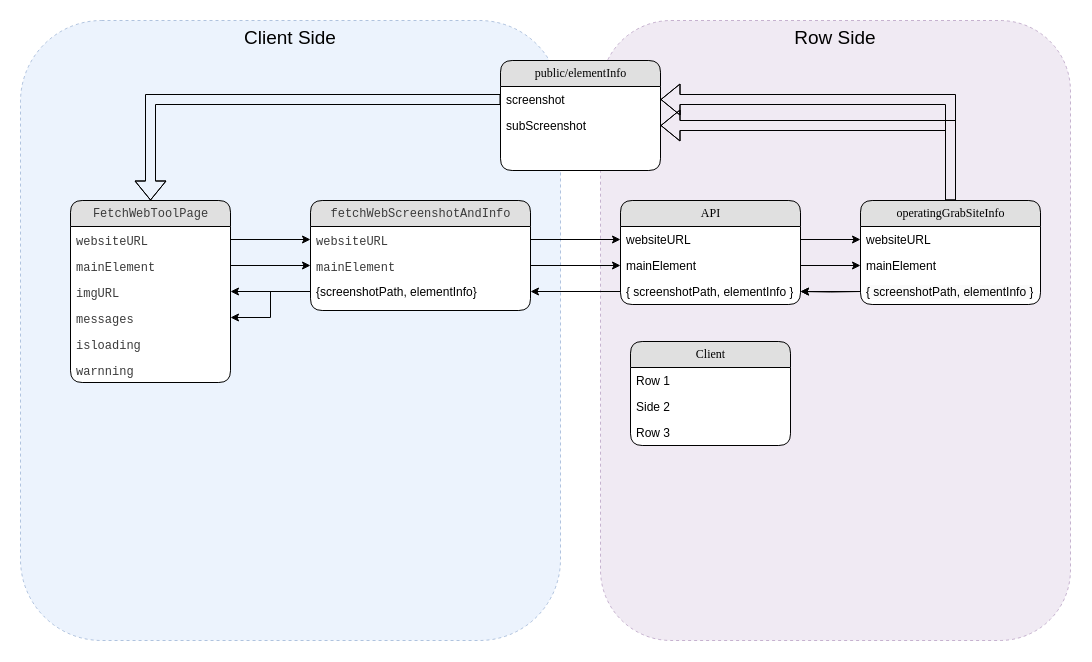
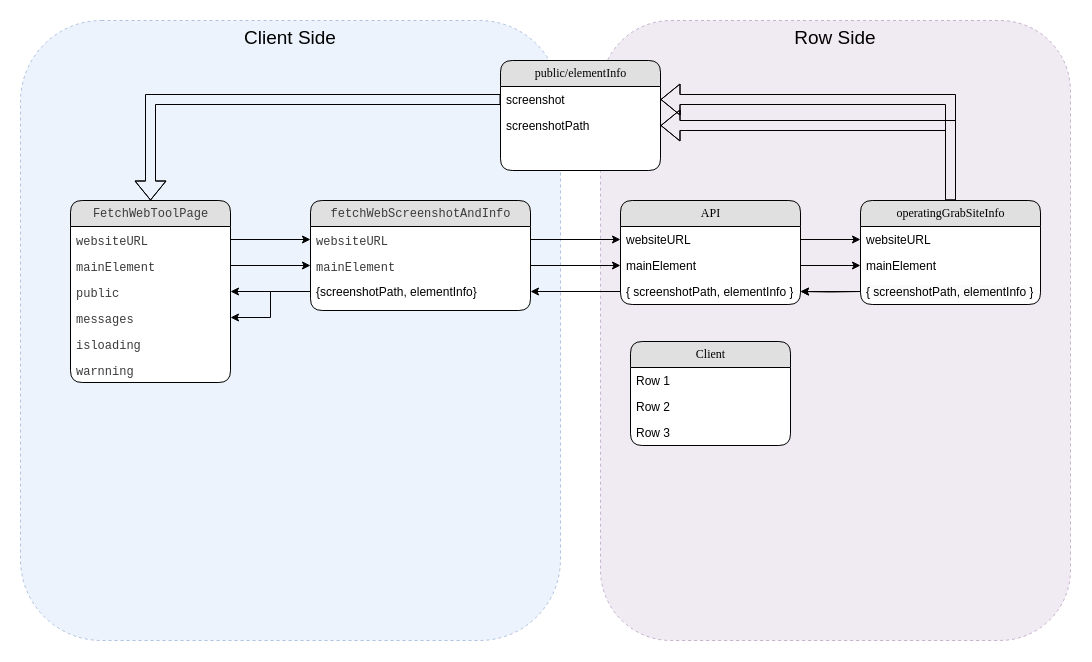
- <mxCell id="42" value="subScreenshot" style="text;html=1;strokeColor=none;fillColor=none;spacingLeft=4;spacingRight=4;whiteSpace=wrap;overflow=hidden;rotatable=0;points=[[0,0.5],[1,0.5]];portConstraint=eastwest;" vertex="1" parent="40"><mxGeometry y="52" width="160" height="26" as="geometry" /></mxCell>
+ <mxCell id="42" value="screenshotPath" style="text;html=1;strokeColor=none;fillColor=none;spacingLeft=4;spacingRight=4;whiteSpace=wrap;overflow=hidden;rotatable=0;points=[[0,0.5],[1,0.5]];portConstraint=eastwest;" vertex="1" parent="40"><mxGeometry y="52" width="160" height="26" as="geometry" /></mxCell>
- <mxCell id="11" value="&lt;div style=&quot;color: rgb(59, 59, 59); background-color: rgb(255, 255, 255); font-family: Menlo, Monaco, &amp;quot;Courier New&amp;quot;, monospace; line-height: 18px;&quot;&gt;imgURL&lt;/div&gt;" style="text;html=1;strokeColor=none;fillColor=none;spacingLeft=4;spacingRight=4;whiteSpace=wrap;overflow=hidden;rotatable=0;points=[[0,0.5],[1,0.5]];portConstraint=eastwest;" parent="8" vertex="1"><mxGeometry y="78" width="160" height="26" as="geometry" /></mxCell>
+ <mxCell id="11" value="&lt;div style=&quot;color: rgb(59, 59, 59); background-color: rgb(255, 255, 255); font-family: Menlo, Monaco, &amp;quot;Courier New&amp;quot;, monospace; line-height: 18px;&quot;&gt;public&lt;/div&gt;" style="text;html=1;strokeColor=none;fillColor=none;spacingLeft=4;spacingRight=4;whiteSpace=wrap;overflow=hidden;rotatable=0;points=[[0,0.5],[1,0.5]];portConstraint=eastwest;" parent="8" vertex="1"><mxGeometry y="78" width="160" height="26" as="geometry" /></mxCell>
- <mxCell id="6" value="Side 2" style="text;html=1;strokeColor=none;fillColor=none;spacingLeft=4;spacingRight=4;whiteSpace=wrap;overflow=hidden;rotatable=0;points=[[0,0.5],[1,0.5]];portConstraint=eastwest;" parent="4" vertex="1"><mxGeometry y="52" width="160" height="26" as="geometry" /></mxCell>
+ <mxCell id="6" value="Row 2" style="text;html=1;strokeColor=none;fillColor=none;spacingLeft=4;spacingRight=4;whiteSpace=wrap;overflow=hidden;rotatable=0;points=[[0,0.5],[1,0.5]];portConstraint=eastwest;" parent="4" vertex="1"><mxGeometry y="52" width="160" height="26" as="geometry" /></mxCell>
